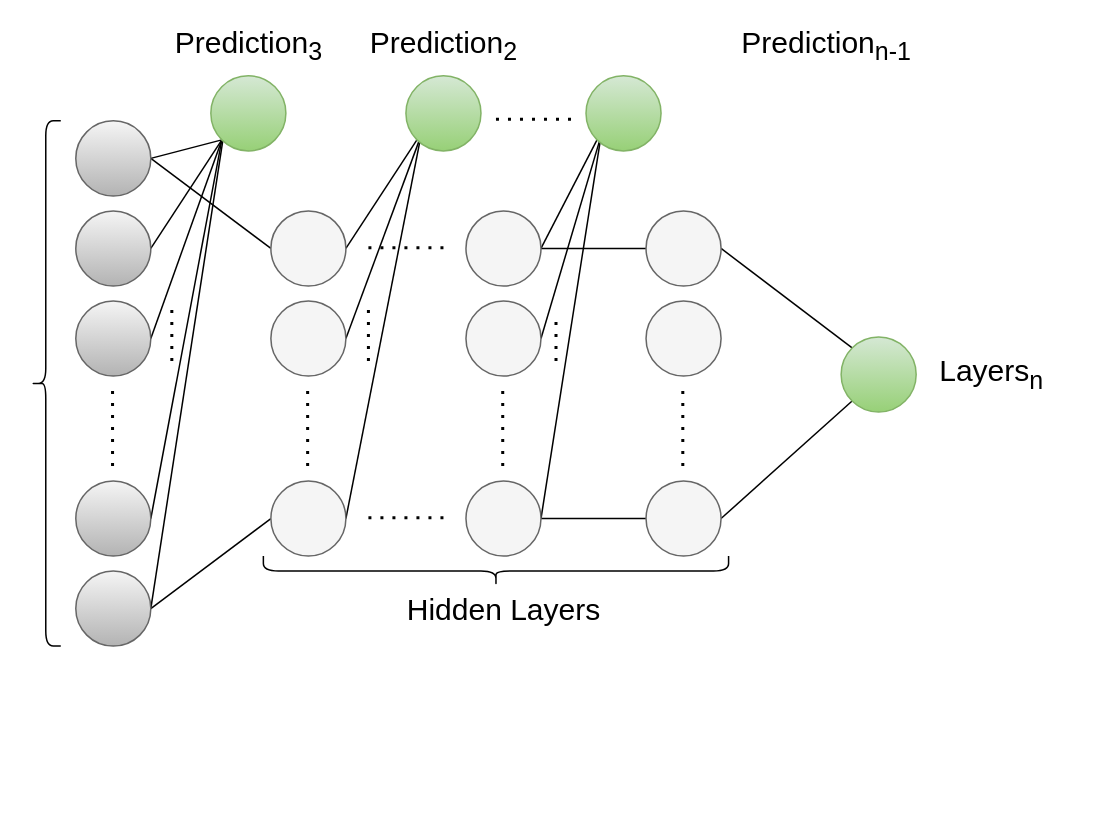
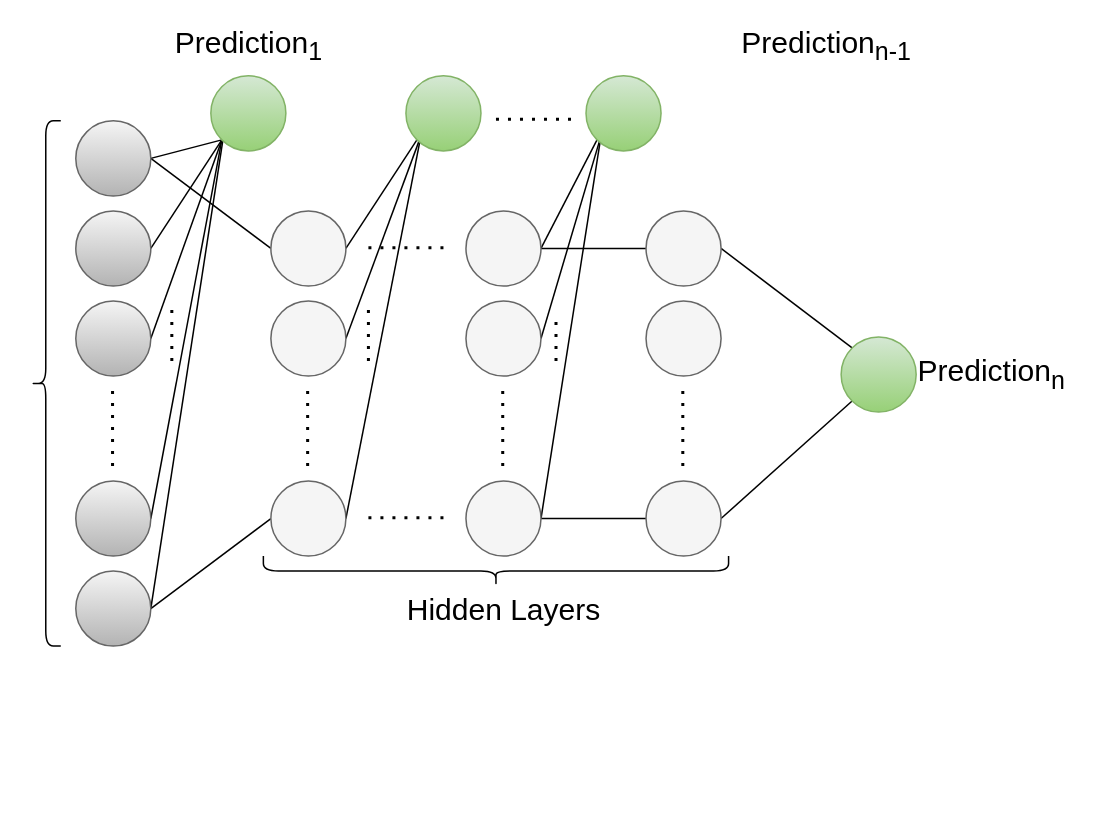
- <mxCell id="51" value="&lt;div style=&quot;font-size: 20px&quot;&gt;&lt;font style=&quot;font-size: 20px&quot;&gt;Prediction&lt;sub&gt;3&lt;/sub&gt;&lt;/font&gt;&lt;/div&gt;" style="text;html=1;align=center;verticalAlign=middle;resizable=0;points=[];autosize=1;" vertex="1" parent="1"><mxGeometry x="110" y="20" width="110" height="20" as="geometry" /></mxCell>
+ <mxCell id="51" value="&lt;div style=&quot;font-size: 20px&quot;&gt;&lt;font style=&quot;font-size: 20px&quot;&gt;Prediction&lt;sub&gt;1&lt;/sub&gt;&lt;/font&gt;&lt;/div&gt;" style="text;html=1;align=center;verticalAlign=middle;resizable=0;points=[];autosize=1;" vertex="1" parent="1"><mxGeometry x="110" y="20" width="110" height="20" as="geometry" /></mxCell>
- <mxCell id="52" value="&lt;div style=&quot;font-size: 20px&quot;&gt;&lt;font style=&quot;font-size: 20px&quot;&gt;Prediction&lt;sub&gt;2&lt;/sub&gt;&lt;/font&gt;&lt;/div&gt;" style="text;html=1;align=center;verticalAlign=middle;resizable=0;points=[];autosize=1;" vertex="1" parent="1"><mxGeometry x="240" y="20" width="110" height="20" as="geometry" /></mxCell>
- <mxCell id="41" value="&lt;div style=&quot;font-size: 20px&quot;&gt;&lt;font style=&quot;font-size: 20px&quot;&gt;Layers&lt;sub&gt;n&lt;/sub&gt;&lt;/font&gt;&lt;/div&gt;" style="text;html=1;align=center;verticalAlign=middle;resizable=0;points=[];autosize=1;" vertex="1" parent="1"><mxGeometry x="605" y="239" width="110" height="20" as="geometry" /></mxCell>
+ <mxCell id="41" value="&lt;div style=&quot;font-size: 20px&quot;&gt;&lt;font style=&quot;font-size: 20px&quot;&gt;Prediction&lt;sub&gt;n&lt;/sub&gt;&lt;/font&gt;&lt;/div&gt;" style="text;html=1;align=center;verticalAlign=middle;resizable=0;points=[];autosize=1;" vertex="1" parent="1"><mxGeometry x="605" y="239" width="110" height="20" as="geometry" /></mxCell>
